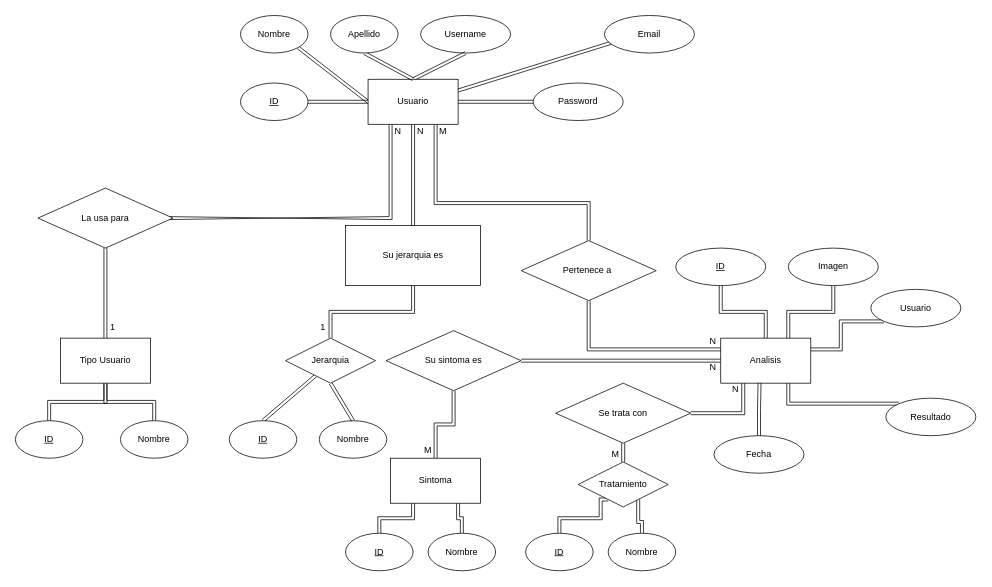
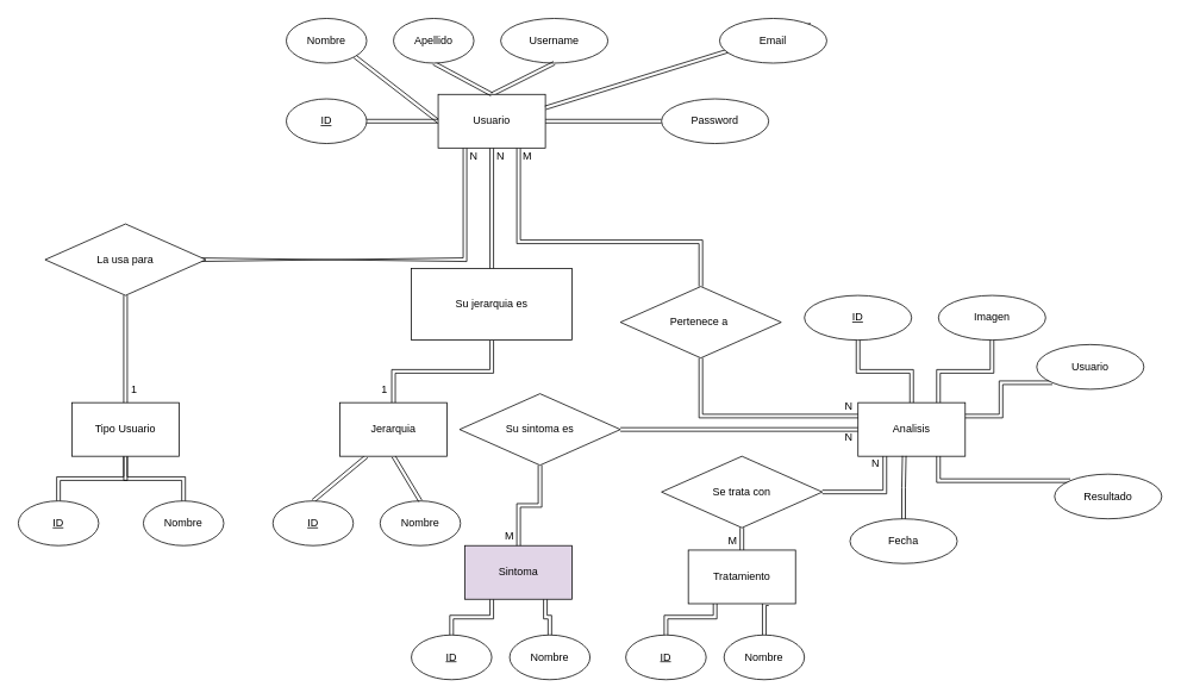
- <mxCell id="16" value="Password" style="ellipse;whiteSpace=wrap;html=1;" parent="1" vertex="1"><mxGeometry x="710" y="110" width="120" height="50" as="geometry" /></mxCell>
+ <mxCell id="16" value="Password" style="ellipse;whiteSpace=wrap;html=1;" parent="1" vertex="1"><mxGeometry x="740" y="110" width="120" height="50" as="geometry" /></mxCell>
- <mxCell id="19" value="Jerarquia" style="rhombus;whiteSpace=wrap;html=1;" parent="1" vertex="1"><mxGeometry x="380" y="450" width="120" height="60" as="geometry" /></mxCell>
+ <mxCell id="19" value="Jerarquia" style="rounded=0;whiteSpace=wrap;html=1;" parent="1" vertex="1"><mxGeometry x="380" y="450" width="120" height="60" as="geometry" /></mxCell>
- <mxCell id="54" value="Sintoma" style="rounded=0;whiteSpace=wrap;html=1;" parent="1" vertex="1"><mxGeometry x="520" y="610" width="120" height="60" as="geometry" /></mxCell>
+ <mxCell id="54" value="Sintoma" style="rounded=0;whiteSpace=wrap;html=1;fillColor=#e1d5e7;" parent="1" vertex="1"><mxGeometry x="520" y="610" width="120" height="60" as="geometry" /></mxCell>
- <mxCell id="63" value="Tratamiento" style="rhombus;whiteSpace=wrap;html=1;" parent="1" vertex="1"><mxGeometry x="770" y="615" width="120" height="60" as="geometry" /></mxCell>
+ <mxCell id="63" value="Tratamiento" style="rounded=0;whiteSpace=wrap;html=1;" parent="1" vertex="1"><mxGeometry x="770" y="615" width="120" height="60" as="geometry" /></mxCell>
